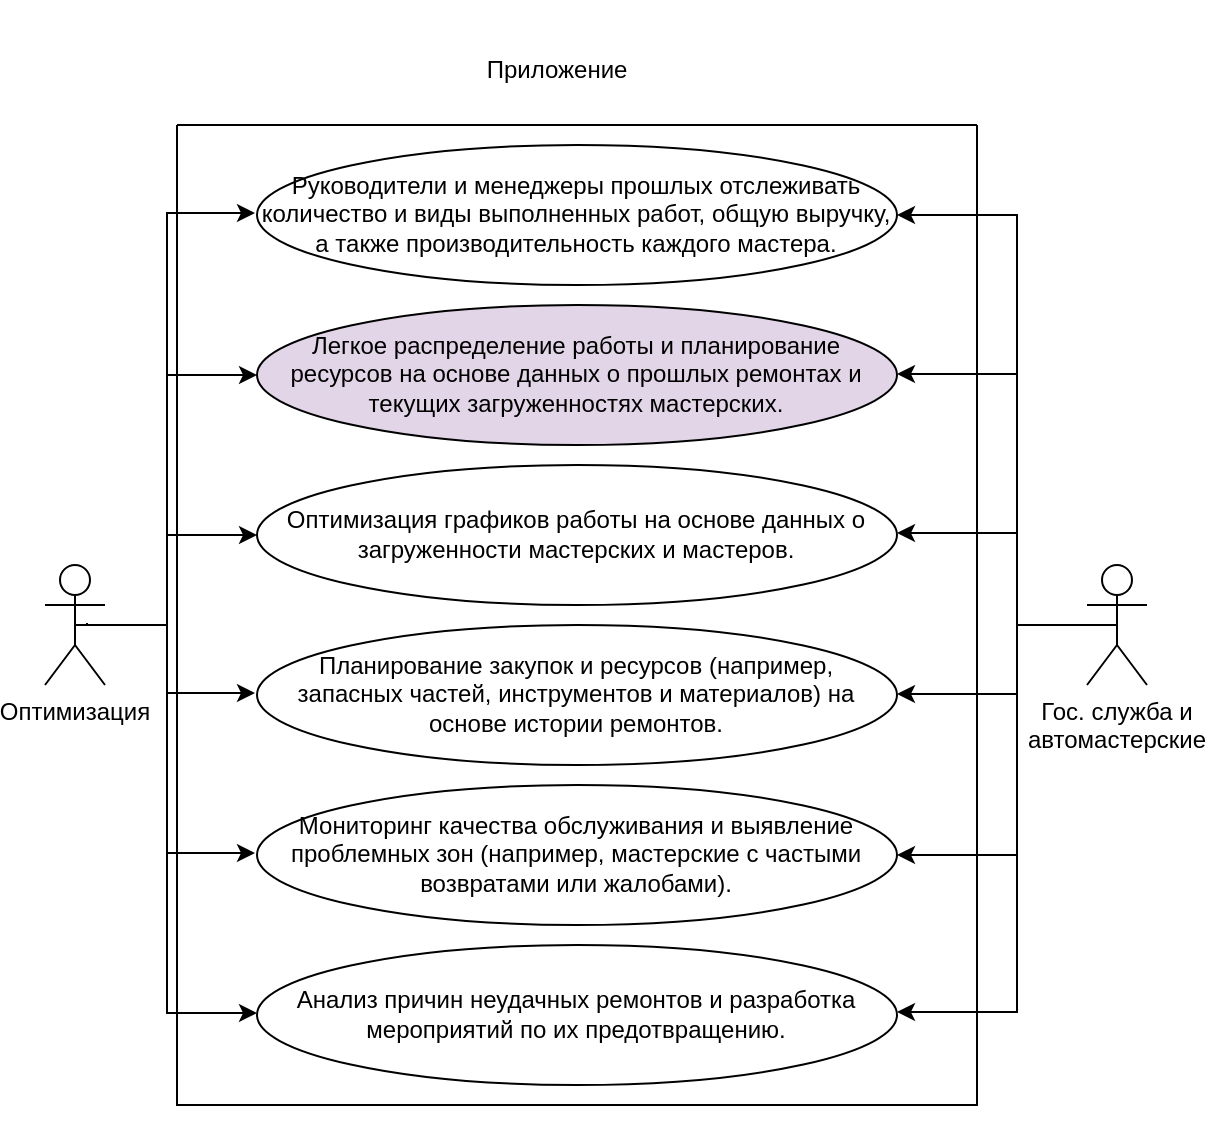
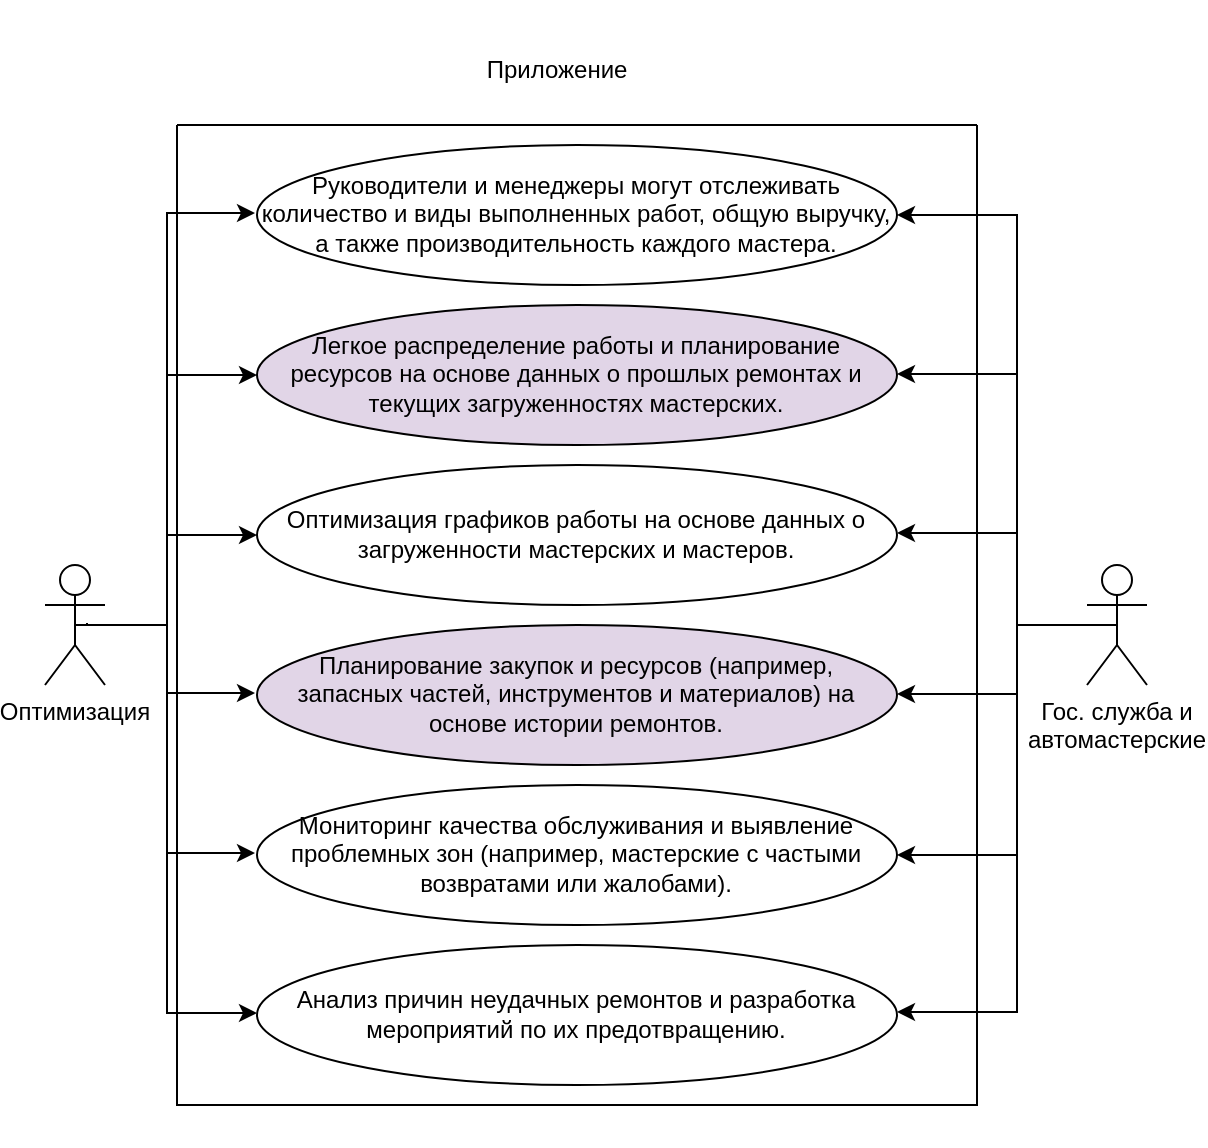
- <mxCell id="12" value="Руководители и менеджеры прошлых отслеживать количество и виды выполненных работ, общую выручку, а также производительность каждого мастера." style="ellipse;whiteSpace=wrap;html=1;" parent="6" vertex="1"><mxGeometry x="40" y="10" width="320" height="70" as="geometry" /></mxCell>
+ <mxCell id="12" value="Руководители и менеджеры могут отслеживать количество и виды выполненных работ, общую выручку, а также производительность каждого мастера." style="ellipse;whiteSpace=wrap;html=1;" parent="6" vertex="1"><mxGeometry x="40" y="10" width="320" height="70" as="geometry" /></mxCell>
- <mxCell id="9" value="Планирование закупок и ресурсов (например, &lt;br&gt;запасных частей, инструментов и материалов) на основе истории ремонтов." style="ellipse;whiteSpace=wrap;html=1;" parent="6" vertex="1"><mxGeometry x="40" y="250" width="320" height="70" as="geometry" /></mxCell>
+ <mxCell id="9" value="Планирование закупок и ресурсов (например, &lt;br&gt;запасных частей, инструментов и материалов) на основе истории ремонтов." style="ellipse;whiteSpace=wrap;html=1;fillColor=#e1d5e7;" parent="6" vertex="1"><mxGeometry x="40" y="250" width="320" height="70" as="geometry" /></mxCell>
